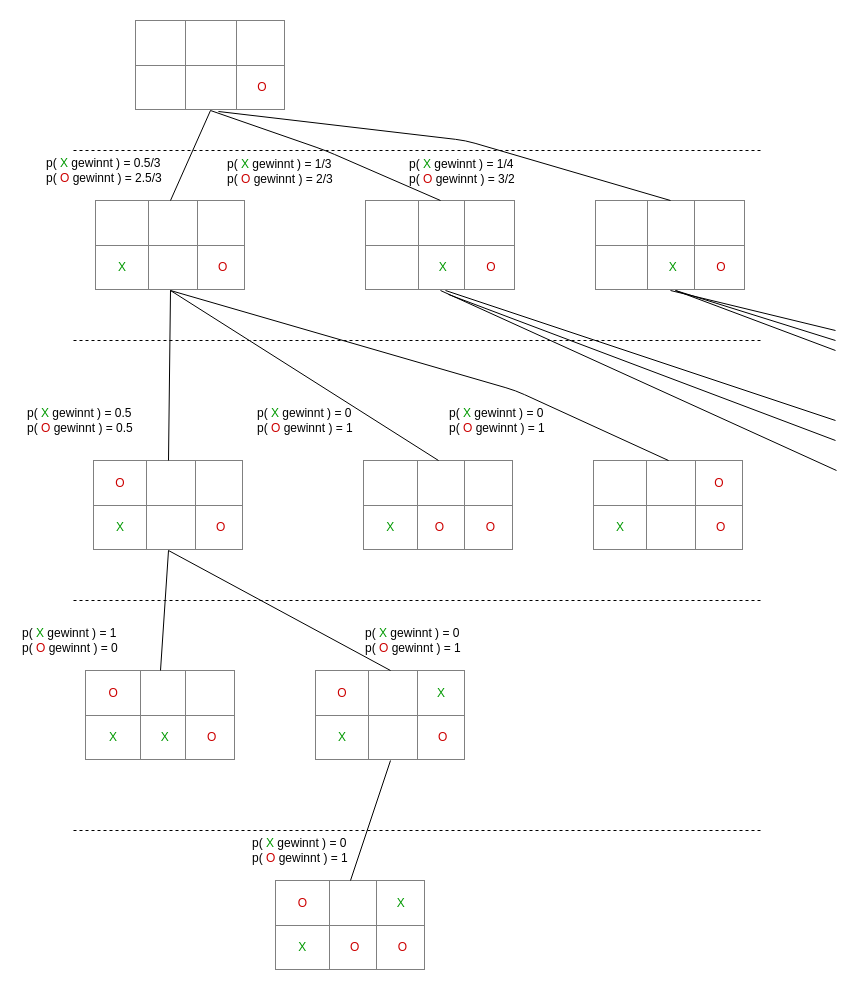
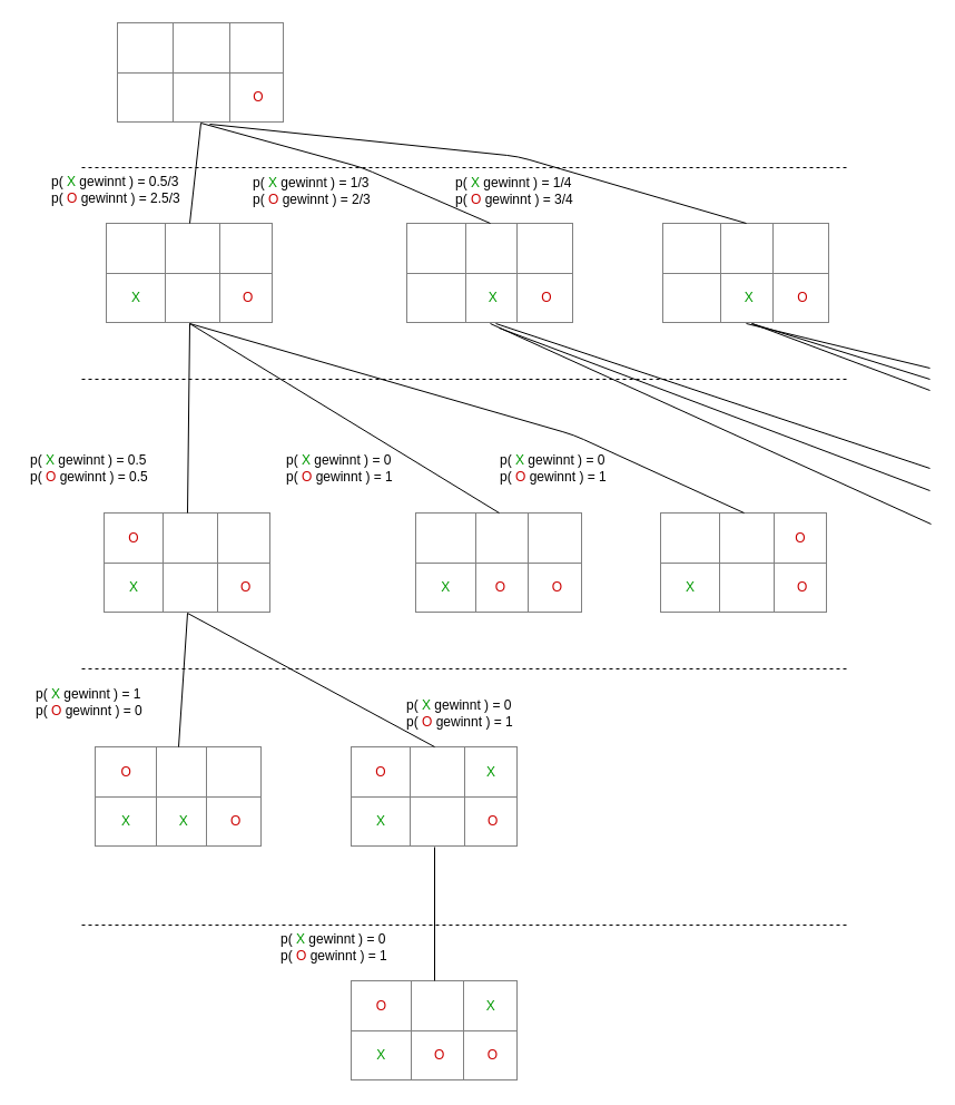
- <mxCell id="2" value="&lt;table style=&quot;width: 100% ; height: 100% ; border-collapse: collapse&quot; width=&quot;100%&quot; border=&quot;1&quot;&gt;&lt;tbody&gt;&lt;tr&gt;&lt;td align=&quot;center&quot;&gt;&lt;br&gt;&lt;/td&gt;&lt;td align=&quot;center&quot;&gt;&lt;br&gt;&lt;/td&gt;&lt;td align=&quot;center&quot;&gt;&lt;br&gt;&lt;/td&gt;&lt;/tr&gt;&lt;tr&gt;&lt;td align=&quot;center&quot;&gt;&amp;nbsp;&amp;nbsp;&amp;nbsp;&amp;nbsp; &lt;br&gt;&lt;/td&gt;&lt;td align=&quot;center&quot;&gt;&amp;nbsp;&amp;nbsp;&amp;nbsp;&amp;nbsp; &lt;br&gt;&lt;/td&gt;&lt;td align=&quot;center&quot;&gt;&amp;nbsp;&lt;font color=&quot;#CC0000&quot;&gt;O&lt;/font&gt;&lt;/td&gt;&lt;/tr&gt;&lt;/tbody&gt;&lt;/table&gt;" style="text;html=1;strokeColor=none;fillColor=none;overflow=fill;" vertex="1" parent="1"><mxGeometry x="135" y="20" width="150" height="90" as="geometry" /></mxCell>
+ <mxCell id="2" value="&lt;table style=&quot;width: 100% ; height: 100% ; border-collapse: collapse&quot; width=&quot;100%&quot; border=&quot;1&quot;&gt;&lt;tbody&gt;&lt;tr&gt;&lt;td align=&quot;center&quot;&gt;&lt;br&gt;&lt;/td&gt;&lt;td align=&quot;center&quot;&gt;&lt;br&gt;&lt;/td&gt;&lt;td align=&quot;center&quot;&gt;&lt;br&gt;&lt;/td&gt;&lt;/tr&gt;&lt;tr&gt;&lt;td align=&quot;center&quot;&gt;&amp;nbsp;&amp;nbsp;&amp;nbsp;&amp;nbsp; &lt;br&gt;&lt;/td&gt;&lt;td align=&quot;center&quot;&gt;&amp;nbsp;&amp;nbsp;&amp;nbsp;&amp;nbsp; &lt;br&gt;&lt;/td&gt;&lt;td align=&quot;center&quot;&gt;&amp;nbsp;&lt;font color=&quot;#CC0000&quot;&gt;O&lt;/font&gt;&lt;/td&gt;&lt;/tr&gt;&lt;/tbody&gt;&lt;/table&gt;" style="text;html=1;strokeColor=none;fillColor=none;overflow=fill;" vertex="1" parent="1"><mxGeometry x="105" y="20" width="150" height="90" as="geometry" /></mxCell>
- <mxCell id="39" value="&lt;div&gt;p( &lt;font color=&quot;#009900&quot;&gt;X&lt;/font&gt; gewinnt ) = 1/4&lt;br&gt;&lt;/div&gt;&lt;div&gt;p( &lt;font color=&quot;#CC0000&quot;&gt;O&lt;/font&gt; gewinnt ) = 3/2&lt;br&gt;&lt;/div&gt;" style="text;html=1;strokeColor=none;fillColor=none;align=left;verticalAlign=middle;whiteSpace=wrap;rounded=0;" vertex="1" parent="1"><mxGeometry x="407" y="170" width="120" as="geometry" /></mxCell>
+ <mxCell id="39" value="&lt;div&gt;p( &lt;font color=&quot;#009900&quot;&gt;X&lt;/font&gt; gewinnt ) = 1/4&lt;br&gt;&lt;/div&gt;&lt;div&gt;p( &lt;font color=&quot;#CC0000&quot;&gt;O&lt;/font&gt; gewinnt ) = 3/4&lt;br&gt;&lt;/div&gt;" style="text;html=1;strokeColor=none;fillColor=none;align=left;verticalAlign=middle;whiteSpace=wrap;rounded=0;" vertex="1" parent="1"><mxGeometry x="407" y="170" width="120" as="geometry" /></mxCell>
- <mxCell id="9" value="&lt;table style=&quot;width: 100% ; height: 100% ; border-collapse: collapse&quot; width=&quot;100%&quot; border=&quot;1&quot;&gt;&lt;tbody&gt;&lt;tr&gt;&lt;td align=&quot;center&quot;&gt;&lt;br&gt;&lt;/td&gt;&lt;td align=&quot;center&quot;&gt;&lt;br&gt;&lt;/td&gt;&lt;td align=&quot;center&quot;&gt;&lt;br&gt;&lt;/td&gt;&lt;/tr&gt;&lt;tr&gt;&lt;td align=&quot;center&quot;&gt;&amp;nbsp;&lt;font color=&quot;#009900&quot;&gt;X&amp;nbsp;&lt;/font&gt; &lt;/td&gt;&lt;td align=&quot;center&quot;&gt;&lt;font color=&quot;#CC0000&quot;&gt;O&amp;nbsp; &lt;/font&gt;&lt;br&gt;&lt;/td&gt;&lt;td align=&quot;center&quot;&gt;&amp;nbsp;&lt;font color=&quot;#CC0000&quot;&gt;O&lt;/font&gt;&lt;/td&gt;&lt;/tr&gt;&lt;/tbody&gt;&lt;/table&gt;" style="text;html=1;strokeColor=none;fillColor=none;overflow=fill;" vertex="1" parent="1"><mxGeometry x="363" y="460" width="150" height="90" as="geometry" /></mxCell>
+ <mxCell id="9" value="&lt;table style=&quot;width: 100% ; height: 100% ; border-collapse: collapse&quot; width=&quot;100%&quot; border=&quot;1&quot;&gt;&lt;tbody&gt;&lt;tr&gt;&lt;td align=&quot;center&quot;&gt;&lt;br&gt;&lt;/td&gt;&lt;td align=&quot;center&quot;&gt;&lt;br&gt;&lt;/td&gt;&lt;td align=&quot;center&quot;&gt;&lt;br&gt;&lt;/td&gt;&lt;/tr&gt;&lt;tr&gt;&lt;td align=&quot;center&quot;&gt;&amp;nbsp;&lt;font color=&quot;#009900&quot;&gt;X&amp;nbsp;&lt;/font&gt; &lt;/td&gt;&lt;td align=&quot;center&quot;&gt;&lt;font color=&quot;#CC0000&quot;&gt;O&amp;nbsp; &lt;/font&gt;&lt;br&gt;&lt;/td&gt;&lt;td align=&quot;center&quot;&gt;&amp;nbsp;&lt;font color=&quot;#CC0000&quot;&gt;O&lt;/font&gt;&lt;/td&gt;&lt;/tr&gt;&lt;/tbody&gt;&lt;/table&gt;" style="text;html=1;strokeColor=none;fillColor=none;overflow=fill;" vertex="1" parent="1"><mxGeometry x="373" y="460" width="150" height="90" as="geometry" /></mxCell>
- <mxCell id="32" value="&lt;div&gt;p( &lt;font color=&quot;#009900&quot;&gt;X&lt;/font&gt; gewinnt ) = 1&lt;/div&gt;&lt;div&gt;p( &lt;font color=&quot;#CC0000&quot;&gt;O&lt;/font&gt; gewinnt ) = 0&lt;br&gt;&lt;/div&gt;" style="text;html=1;strokeColor=none;fillColor=none;align=left;verticalAlign=middle;whiteSpace=wrap;rounded=0;" vertex="1" parent="1"><mxGeometry x="20" y="630" width="140" height="20" as="geometry" /></mxCell>
+ <mxCell id="32" value="&lt;div&gt;p( &lt;font color=&quot;#009900&quot;&gt;X&lt;/font&gt; gewinnt ) = 1&lt;/div&gt;&lt;div&gt;p( &lt;font color=&quot;#CC0000&quot;&gt;O&lt;/font&gt; gewinnt ) = 0&lt;br&gt;&lt;/div&gt;" style="text;html=1;strokeColor=none;fillColor=none;align=left;verticalAlign=middle;whiteSpace=wrap;rounded=0;" vertex="1" parent="1"><mxGeometry x="30" y="620" width="140" height="20" as="geometry" /></mxCell>
- <mxCell id="15" value="&lt;table style=&quot;width: 100% ; height: 100% ; border-collapse: collapse&quot; width=&quot;100%&quot; border=&quot;1&quot;&gt;&lt;tbody&gt;&lt;tr&gt;&lt;td align=&quot;center&quot;&gt;&lt;font color=&quot;#CC0000&quot;&gt;O&lt;/font&gt;&lt;/td&gt;&lt;td align=&quot;center&quot;&gt;&lt;br&gt;&lt;/td&gt;&lt;td align=&quot;center&quot;&gt;&lt;font color=&quot;#009900&quot;&gt;X&lt;/font&gt;&lt;/td&gt;&lt;/tr&gt;&lt;tr&gt;&lt;td align=&quot;center&quot;&gt;&amp;nbsp;&lt;font color=&quot;#009900&quot;&gt;X&amp;nbsp;&lt;/font&gt; &lt;/td&gt;&lt;td align=&quot;center&quot;&gt;&lt;font color=&quot;#CC0000&quot;&gt;&amp;nbsp;O&lt;/font&gt;&lt;/td&gt;&lt;td align=&quot;center&quot;&gt;&amp;nbsp;&lt;font color=&quot;#CC0000&quot;&gt;O&lt;/font&gt;&lt;/td&gt;&lt;/tr&gt;&lt;/tbody&gt;&lt;/table&gt;" style="text;html=1;strokeColor=none;fillColor=none;overflow=fill;" vertex="1" parent="1"><mxGeometry x="275" y="880" width="150" height="90" as="geometry" /></mxCell>
+ <mxCell id="15" value="&lt;table style=&quot;width: 100% ; height: 100% ; border-collapse: collapse&quot; width=&quot;100%&quot; border=&quot;1&quot;&gt;&lt;tbody&gt;&lt;tr&gt;&lt;td align=&quot;center&quot;&gt;&lt;font color=&quot;#CC0000&quot;&gt;O&lt;/font&gt;&lt;/td&gt;&lt;td align=&quot;center&quot;&gt;&lt;br&gt;&lt;/td&gt;&lt;td align=&quot;center&quot;&gt;&lt;font color=&quot;#009900&quot;&gt;X&lt;/font&gt;&lt;/td&gt;&lt;/tr&gt;&lt;tr&gt;&lt;td align=&quot;center&quot;&gt;&amp;nbsp;&lt;font color=&quot;#009900&quot;&gt;X&amp;nbsp;&lt;/font&gt; &lt;/td&gt;&lt;td align=&quot;center&quot;&gt;&lt;font color=&quot;#CC0000&quot;&gt;&amp;nbsp;O&lt;/font&gt;&lt;/td&gt;&lt;td align=&quot;center&quot;&gt;&amp;nbsp;&lt;font color=&quot;#CC0000&quot;&gt;O&lt;/font&gt;&lt;/td&gt;&lt;/tr&gt;&lt;/tbody&gt;&lt;/table&gt;" style="text;html=1;strokeColor=none;fillColor=none;overflow=fill;" vertex="1" parent="1"><mxGeometry x="315" y="880" width="150" height="90" as="geometry" /></mxCell>
